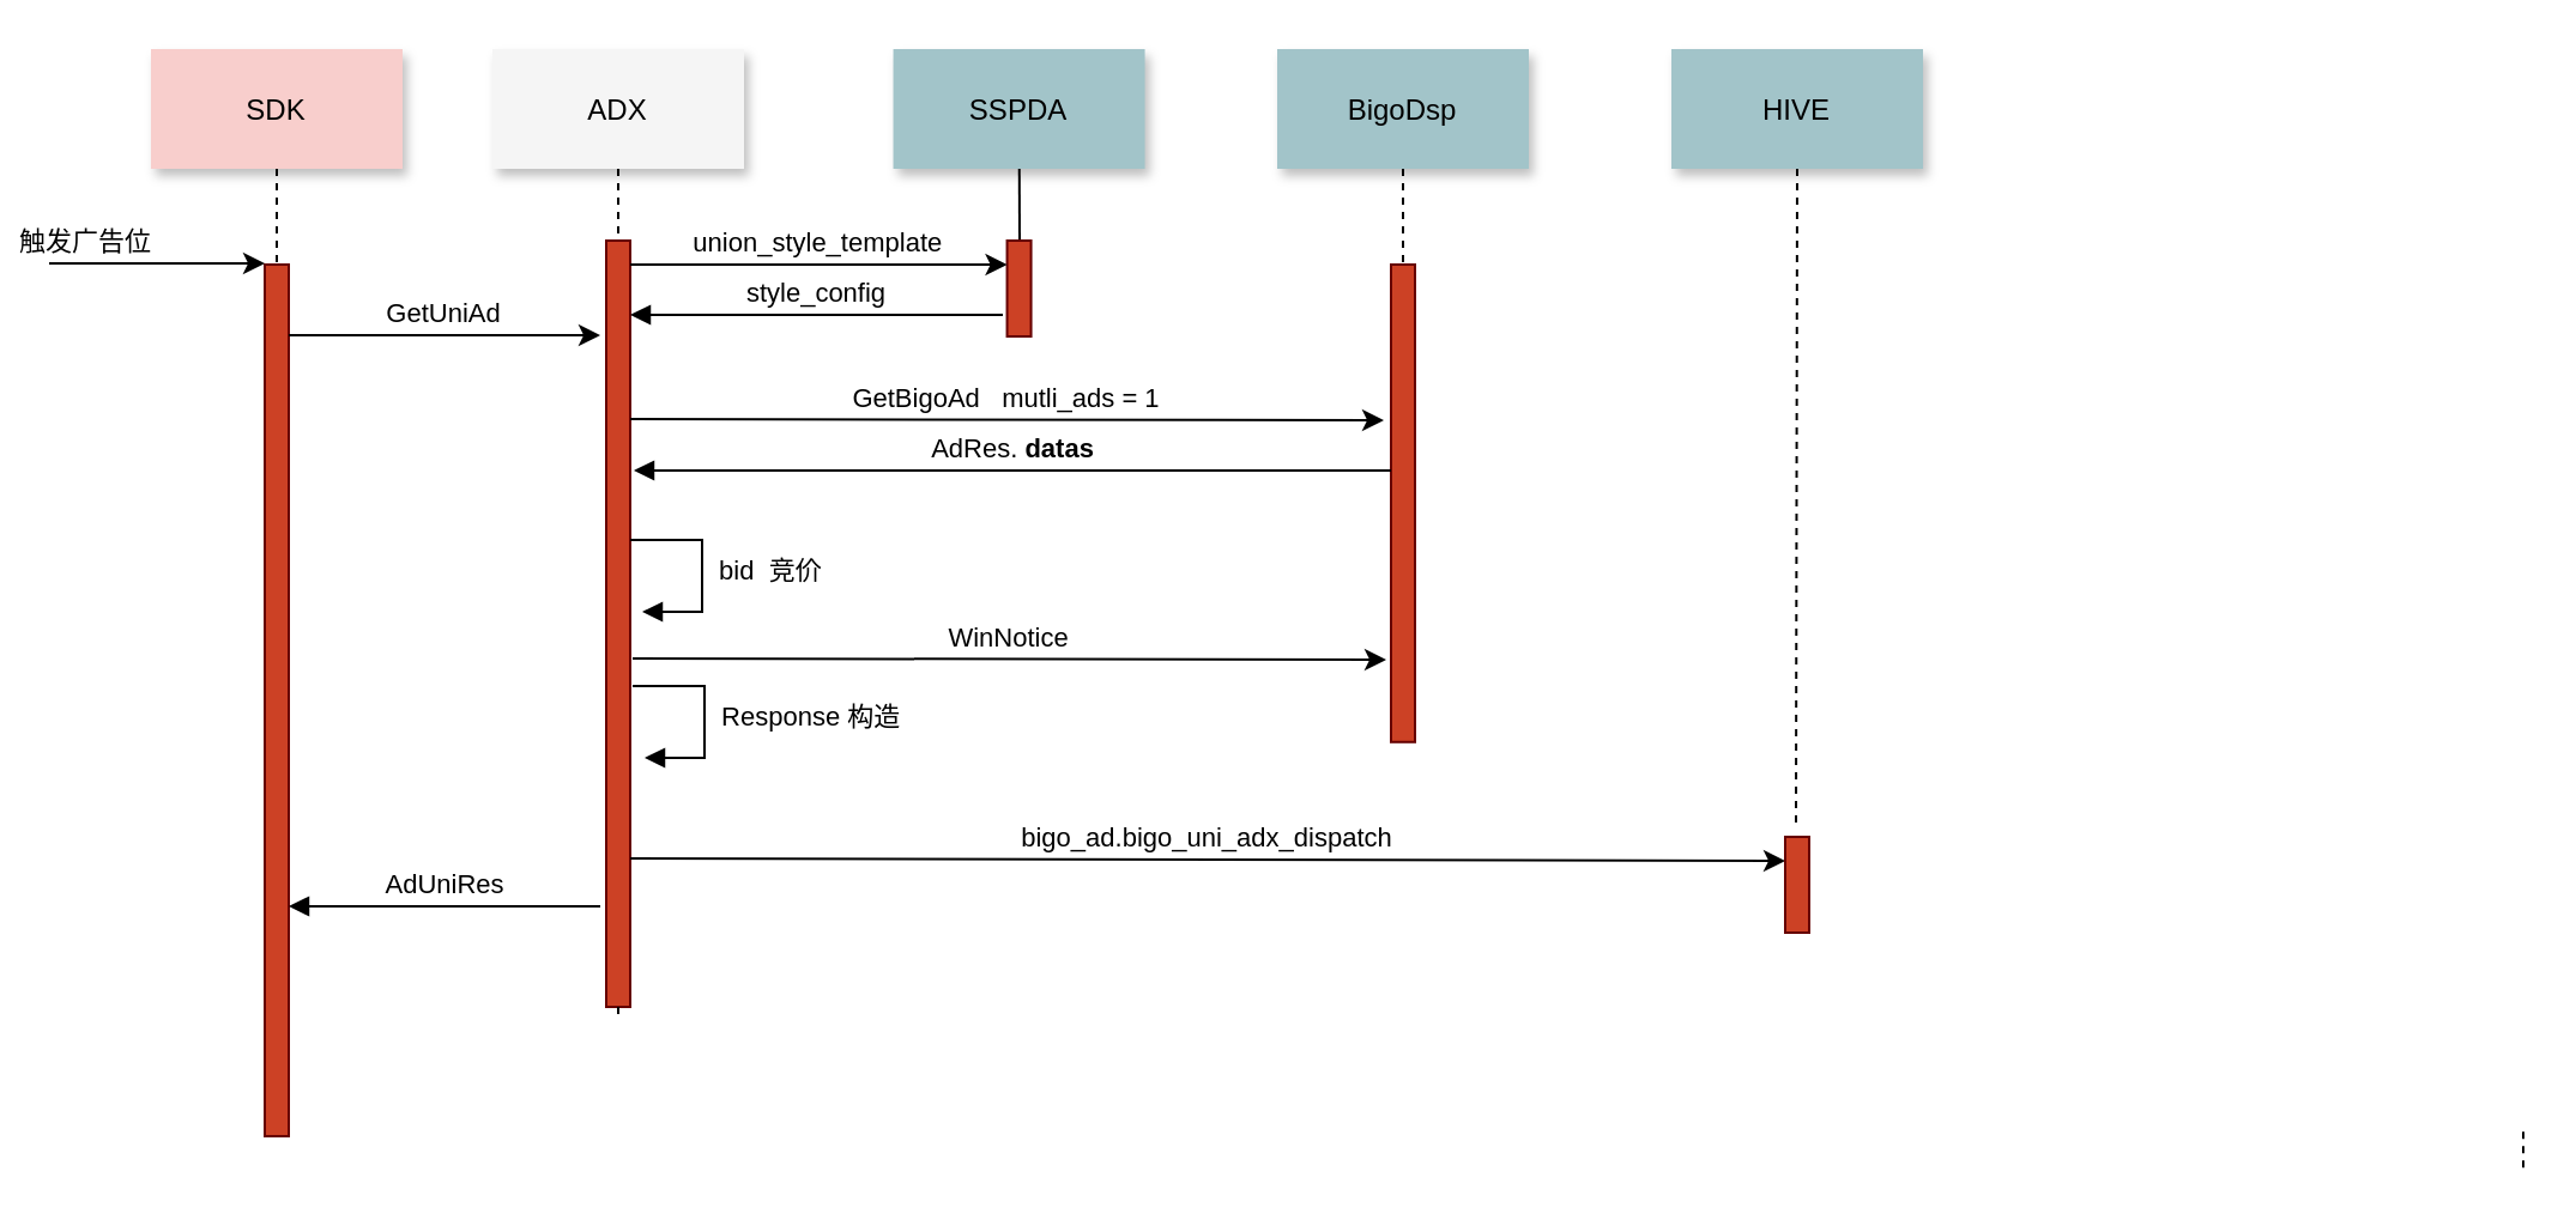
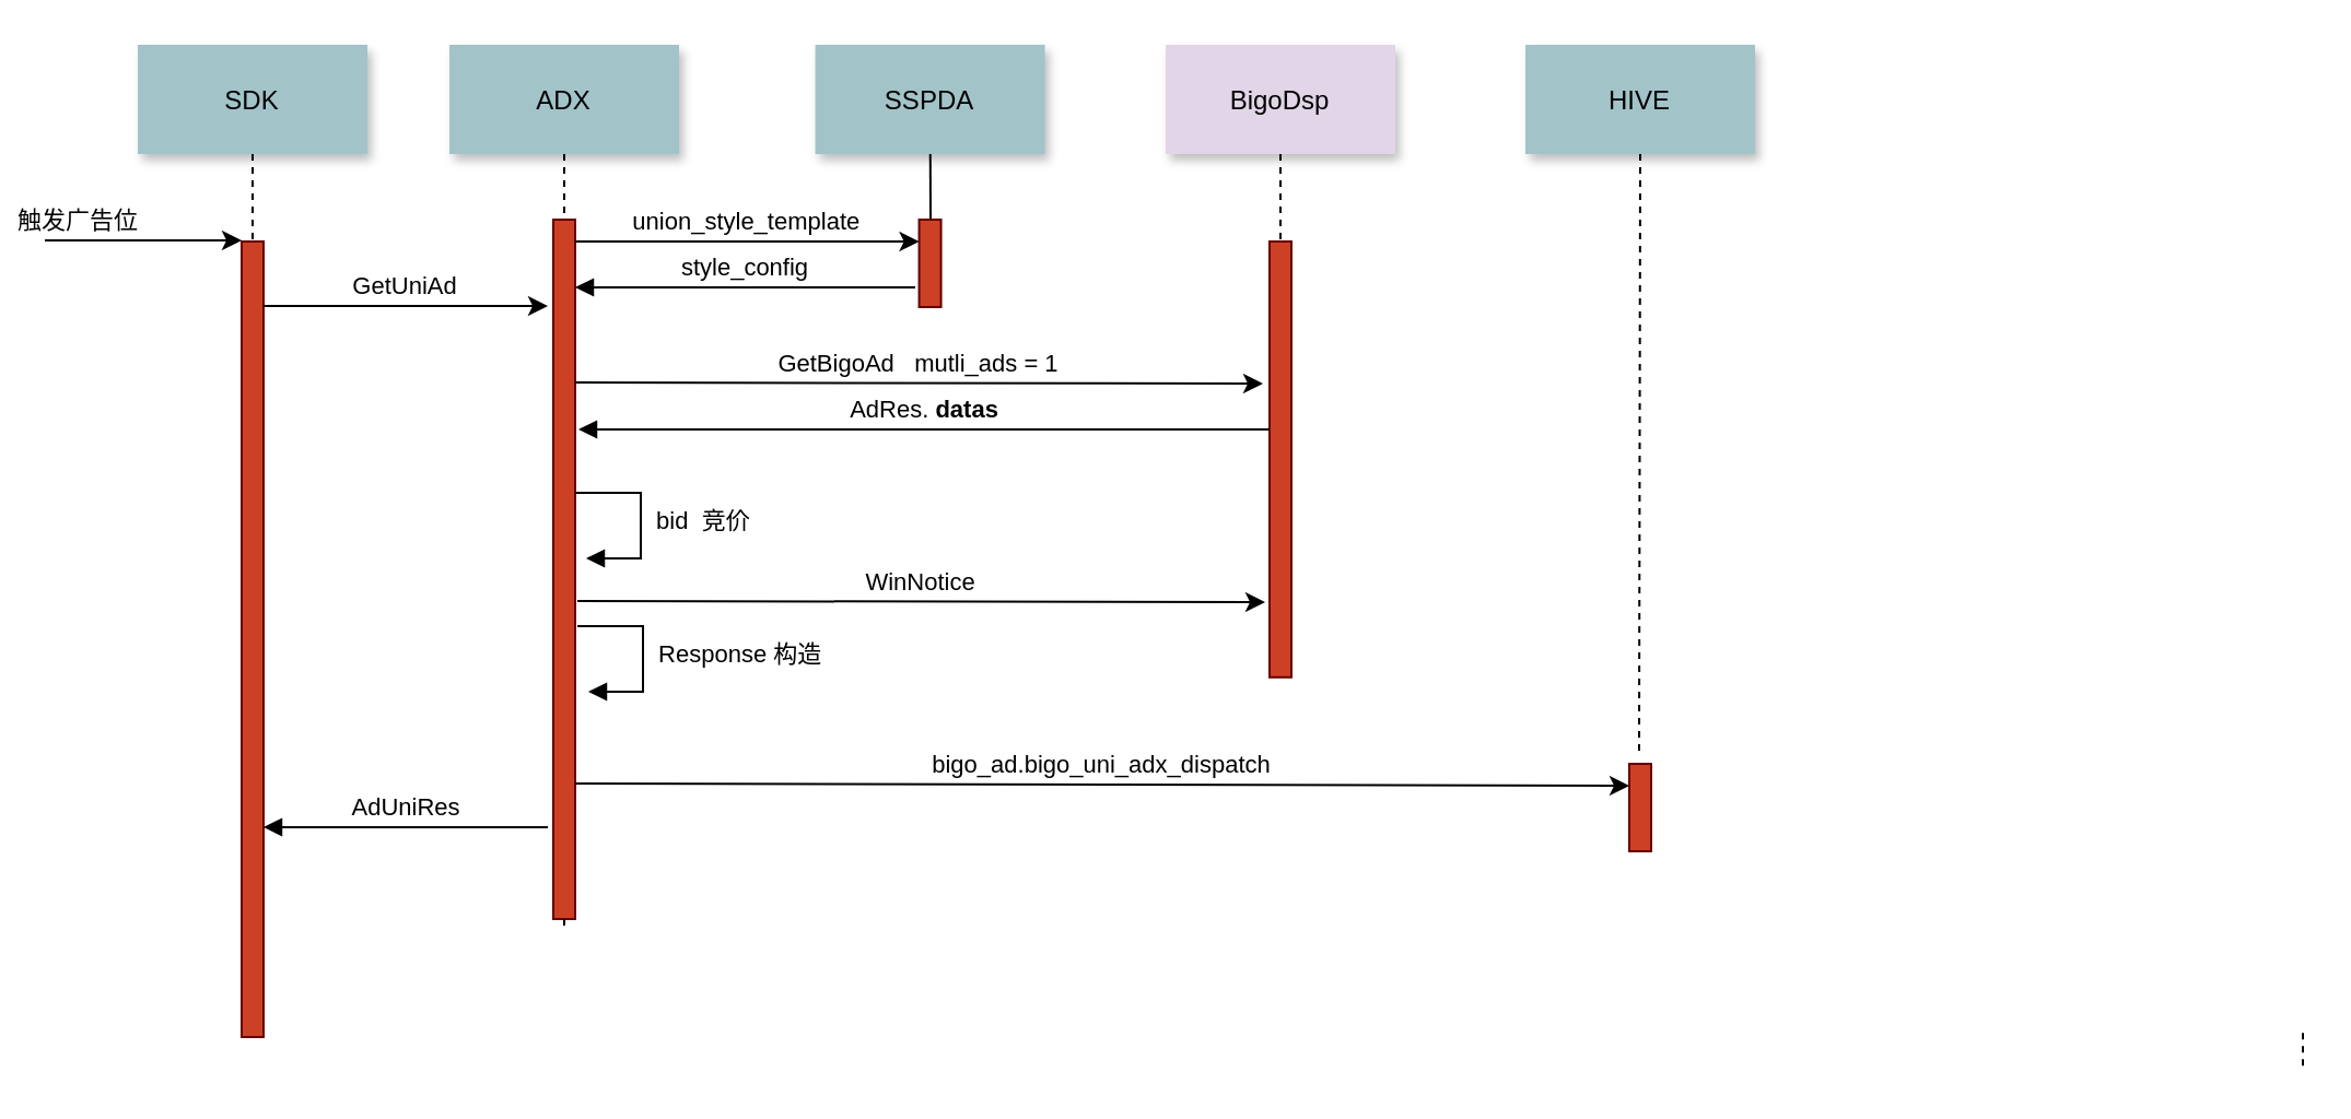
- <mxCell id="4" value="SDK" style="shadow=1;fillColor=#f8cecc;strokeColor=none;" parent="1" vertex="1"><mxGeometry x="62.5" y="20" width="105" height="50" as="geometry" /></mxCell>
+ <mxCell id="4" value="SDK" style="shadow=1;fillColor=#A2C4C9;strokeColor=none" parent="1" vertex="1"><mxGeometry x="62.5" y="20" width="105" height="50" as="geometry" /></mxCell>
- <mxCell id="6" value="ADX" style="shadow=1;fillColor=#f5f5f5;strokeColor=none;" parent="1" vertex="1"><mxGeometry x="205" y="20" width="105" height="50" as="geometry" /></mxCell>
+ <mxCell id="6" value="ADX" style="shadow=1;fillColor=#A2C4C9;strokeColor=none" parent="1" vertex="1"><mxGeometry x="205" y="20" width="105" height="50" as="geometry" /></mxCell>
- <mxCell id="14" value="BigoDsp" style="shadow=1;fillColor=#A2C4C9;strokeColor=none" parent="1" vertex="1"><mxGeometry x="532.5" y="20" width="105" height="50" as="geometry" /></mxCell>
+ <mxCell id="14" value="BigoDsp" style="shadow=1;fillColor=#e1d5e7;strokeColor=none;" parent="1" vertex="1"><mxGeometry x="532.5" y="20" width="105" height="50" as="geometry" /></mxCell>
